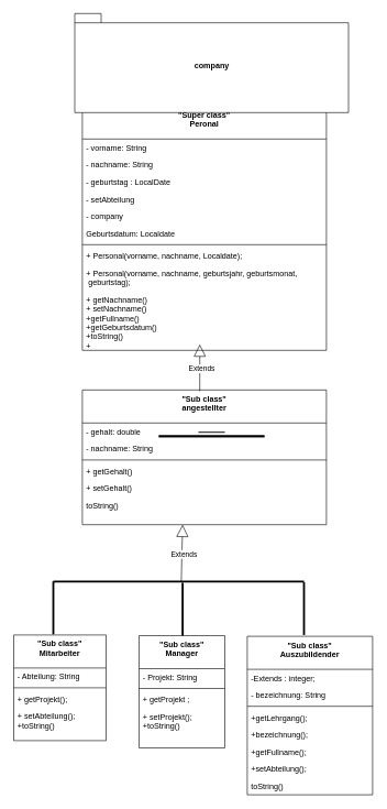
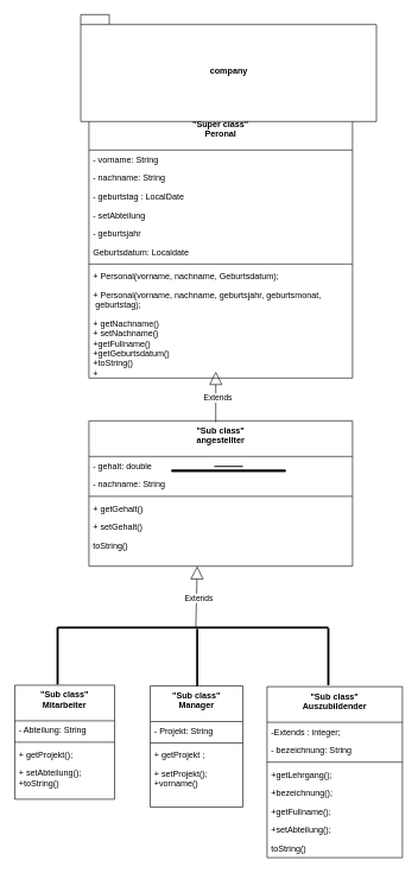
- <mxCell id="7" value="- company" style="text;strokeColor=none;fillColor=none;align=left;verticalAlign=top;spacingLeft=4;spacingRight=4;overflow=hidden;rotatable=0;points=[[0,0.5],[1,0.5]];portConstraint=eastwest;" parent="2" vertex="1"><mxGeometry y="154" width="370" height="26" as="geometry" /></mxCell>
+ <mxCell id="7" value="- geburtsjahr" style="text;strokeColor=none;fillColor=none;align=left;verticalAlign=top;spacingLeft=4;spacingRight=4;overflow=hidden;rotatable=0;points=[[0,0.5],[1,0.5]];portConstraint=eastwest;" parent="2" vertex="1"><mxGeometry y="154" width="370" height="26" as="geometry" /></mxCell>
- <mxCell id="10" value="+ Personal(vorname, nachname, Localdate);&#10;" style="text;strokeColor=none;fillColor=none;align=left;verticalAlign=top;spacingLeft=4;spacingRight=4;overflow=hidden;rotatable=0;points=[[0,0.5],[1,0.5]];portConstraint=eastwest;" parent="2" vertex="1"><mxGeometry y="214" width="370" height="26" as="geometry" /></mxCell>
+ <mxCell id="10" value="+ Personal(vorname, nachname, Geburtsdatum);&#10;" style="text;strokeColor=none;fillColor=none;align=left;verticalAlign=top;spacingLeft=4;spacingRight=4;overflow=hidden;rotatable=0;points=[[0,0.5],[1,0.5]];portConstraint=eastwest;" parent="2" vertex="1"><mxGeometry y="214" width="370" height="26" as="geometry" /></mxCell>
- <mxCell id="38" value="+ setProjekt();&#10;+toString() &#10;" style="text;strokeColor=none;fillColor=none;align=left;verticalAlign=top;spacingLeft=4;spacingRight=4;overflow=hidden;rotatable=0;points=[[0,0.5],[1,0.5]];portConstraint=eastwest;" parent="34" vertex="1"><mxGeometry y="110" width="130" height="60" as="geometry" /></mxCell>
+ <mxCell id="38" value="+ setProjekt();&#10;+vorname() &#10;" style="text;strokeColor=none;fillColor=none;align=left;verticalAlign=top;spacingLeft=4;spacingRight=4;overflow=hidden;rotatable=0;points=[[0,0.5],[1,0.5]];portConstraint=eastwest;" parent="34" vertex="1"><mxGeometry y="110" width="130" height="60" as="geometry" /></mxCell>
